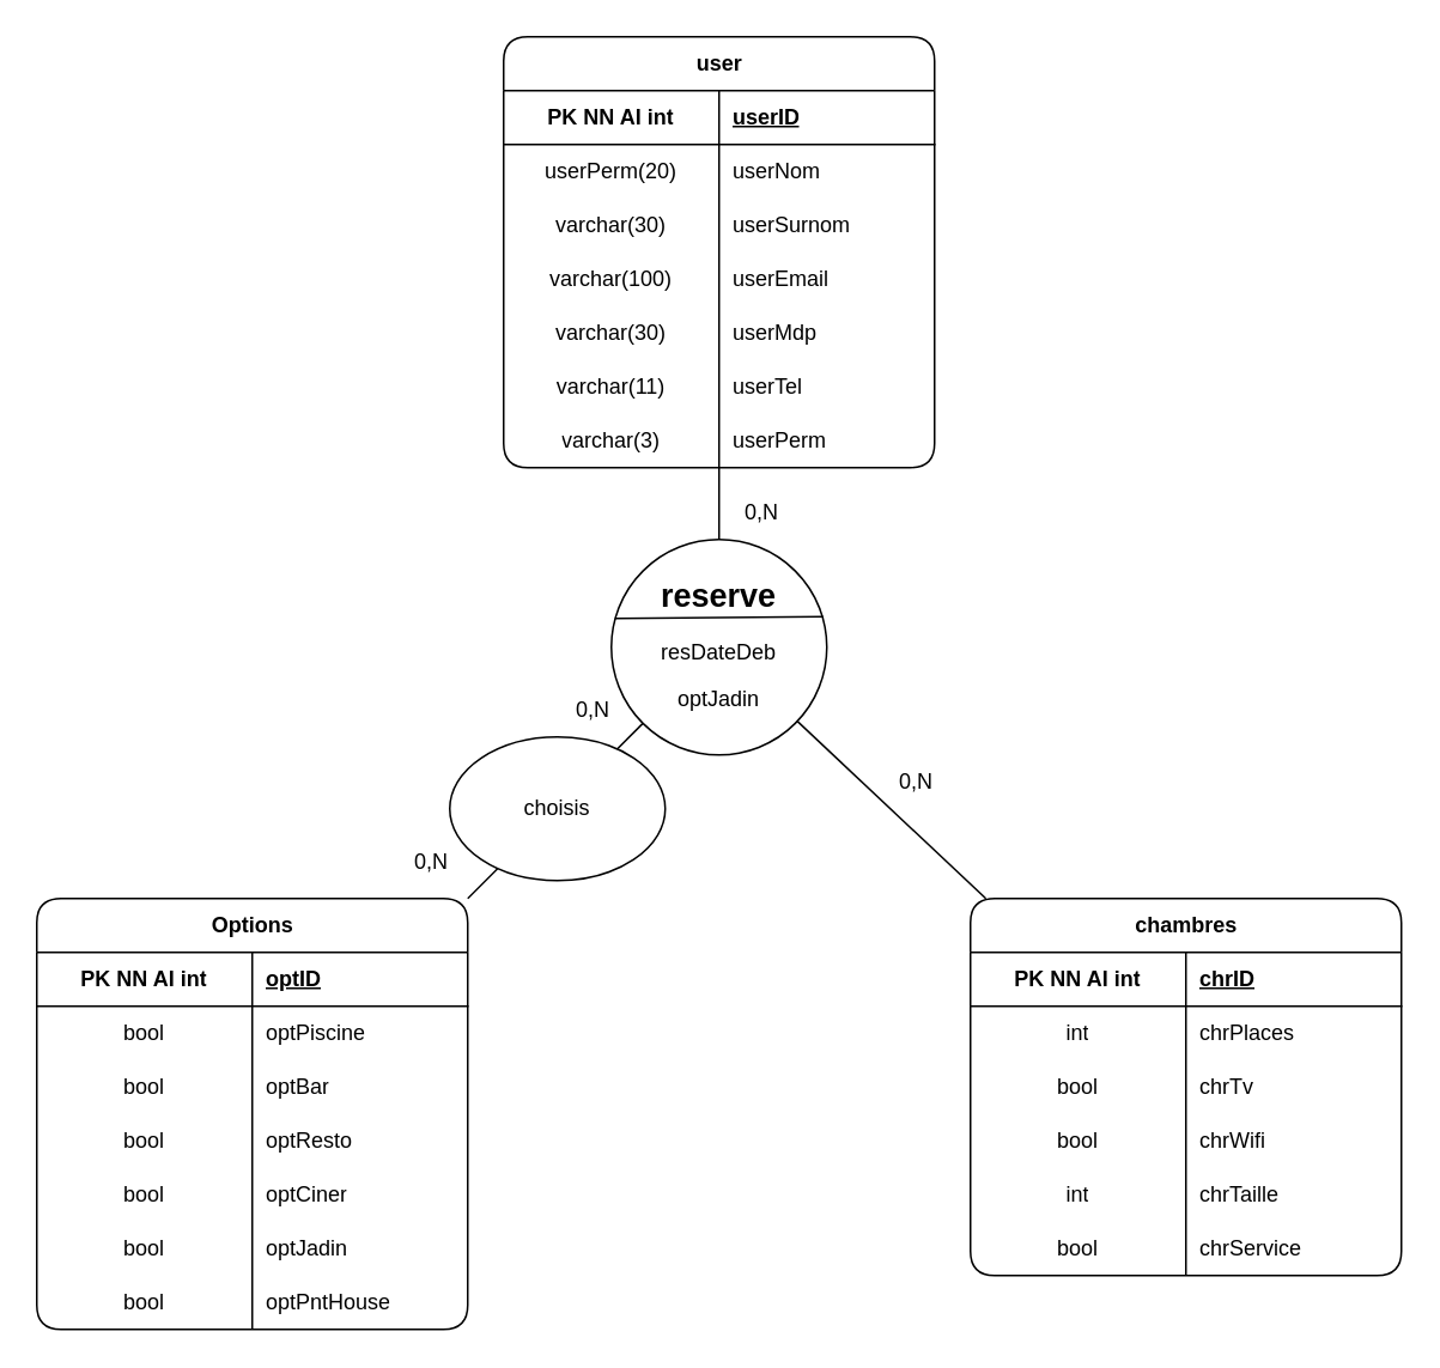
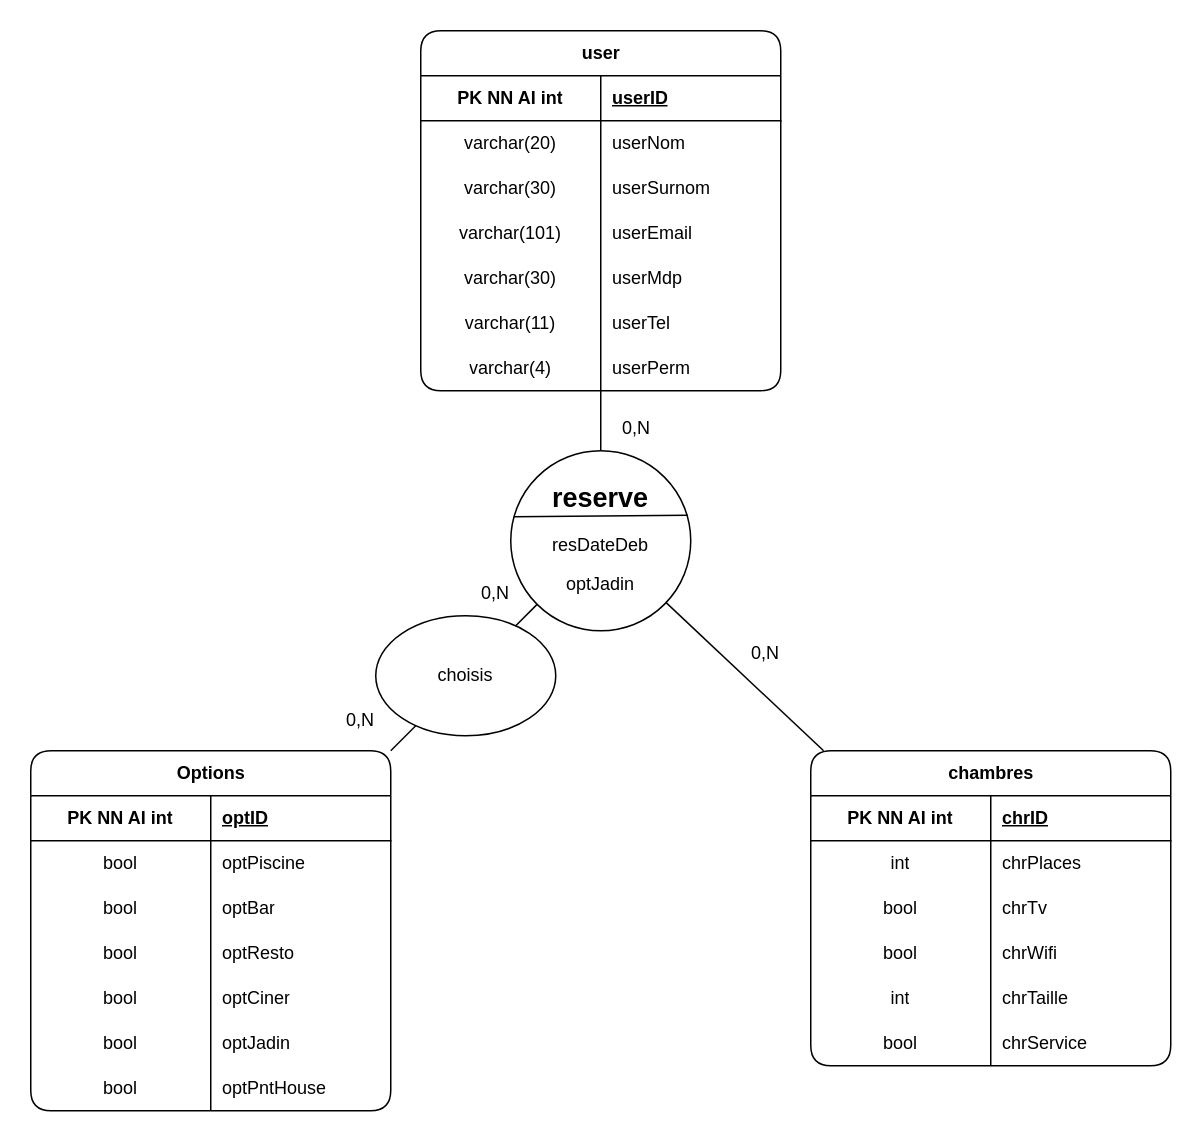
- <mxCell id="7" value="userPerm(20)" style="shape=partialRectangle;connectable=0;fillColor=none;top=0;left=0;bottom=0;right=0;editable=1;overflow=hidden;whiteSpace=wrap;html=1;labelBackgroundColor=none;rounded=1;" parent="6" vertex="1"><mxGeometry width="120" height="30" as="geometry"><mxRectangle width="120" height="30" as="alternateBounds" /></mxGeometry></mxCell>
+ <mxCell id="7" value="varchar(20)" style="shape=partialRectangle;connectable=0;fillColor=none;top=0;left=0;bottom=0;right=0;editable=1;overflow=hidden;whiteSpace=wrap;html=1;labelBackgroundColor=none;rounded=1;" parent="6" vertex="1"><mxGeometry width="120" height="30" as="geometry"><mxRectangle width="120" height="30" as="alternateBounds" /></mxGeometry></mxCell>
- <mxCell id="13" value="varchar(100)" style="shape=partialRectangle;connectable=0;fillColor=none;top=0;left=0;bottom=0;right=0;editable=1;overflow=hidden;whiteSpace=wrap;html=1;labelBackgroundColor=none;rounded=1;" parent="12" vertex="1"><mxGeometry width="120" height="30" as="geometry"><mxRectangle width="120" height="30" as="alternateBounds" /></mxGeometry></mxCell>
+ <mxCell id="13" value="varchar(101)" style="shape=partialRectangle;connectable=0;fillColor=none;top=0;left=0;bottom=0;right=0;editable=1;overflow=hidden;whiteSpace=wrap;html=1;labelBackgroundColor=none;rounded=1;" parent="12" vertex="1"><mxGeometry width="120" height="30" as="geometry"><mxRectangle width="120" height="30" as="alternateBounds" /></mxGeometry></mxCell>
- <mxCell id="22" value="varchar(3)" style="shape=partialRectangle;connectable=0;fillColor=none;top=0;left=0;bottom=0;right=0;editable=1;overflow=hidden;whiteSpace=wrap;html=1;labelBackgroundColor=none;rounded=1;" parent="21" vertex="1"><mxGeometry width="120" height="30" as="geometry"><mxRectangle width="120" height="30" as="alternateBounds" /></mxGeometry></mxCell>
+ <mxCell id="22" value="varchar(4)" style="shape=partialRectangle;connectable=0;fillColor=none;top=0;left=0;bottom=0;right=0;editable=1;overflow=hidden;whiteSpace=wrap;html=1;labelBackgroundColor=none;rounded=1;" parent="21" vertex="1"><mxGeometry width="120" height="30" as="geometry"><mxRectangle width="120" height="30" as="alternateBounds" /></mxGeometry></mxCell>
